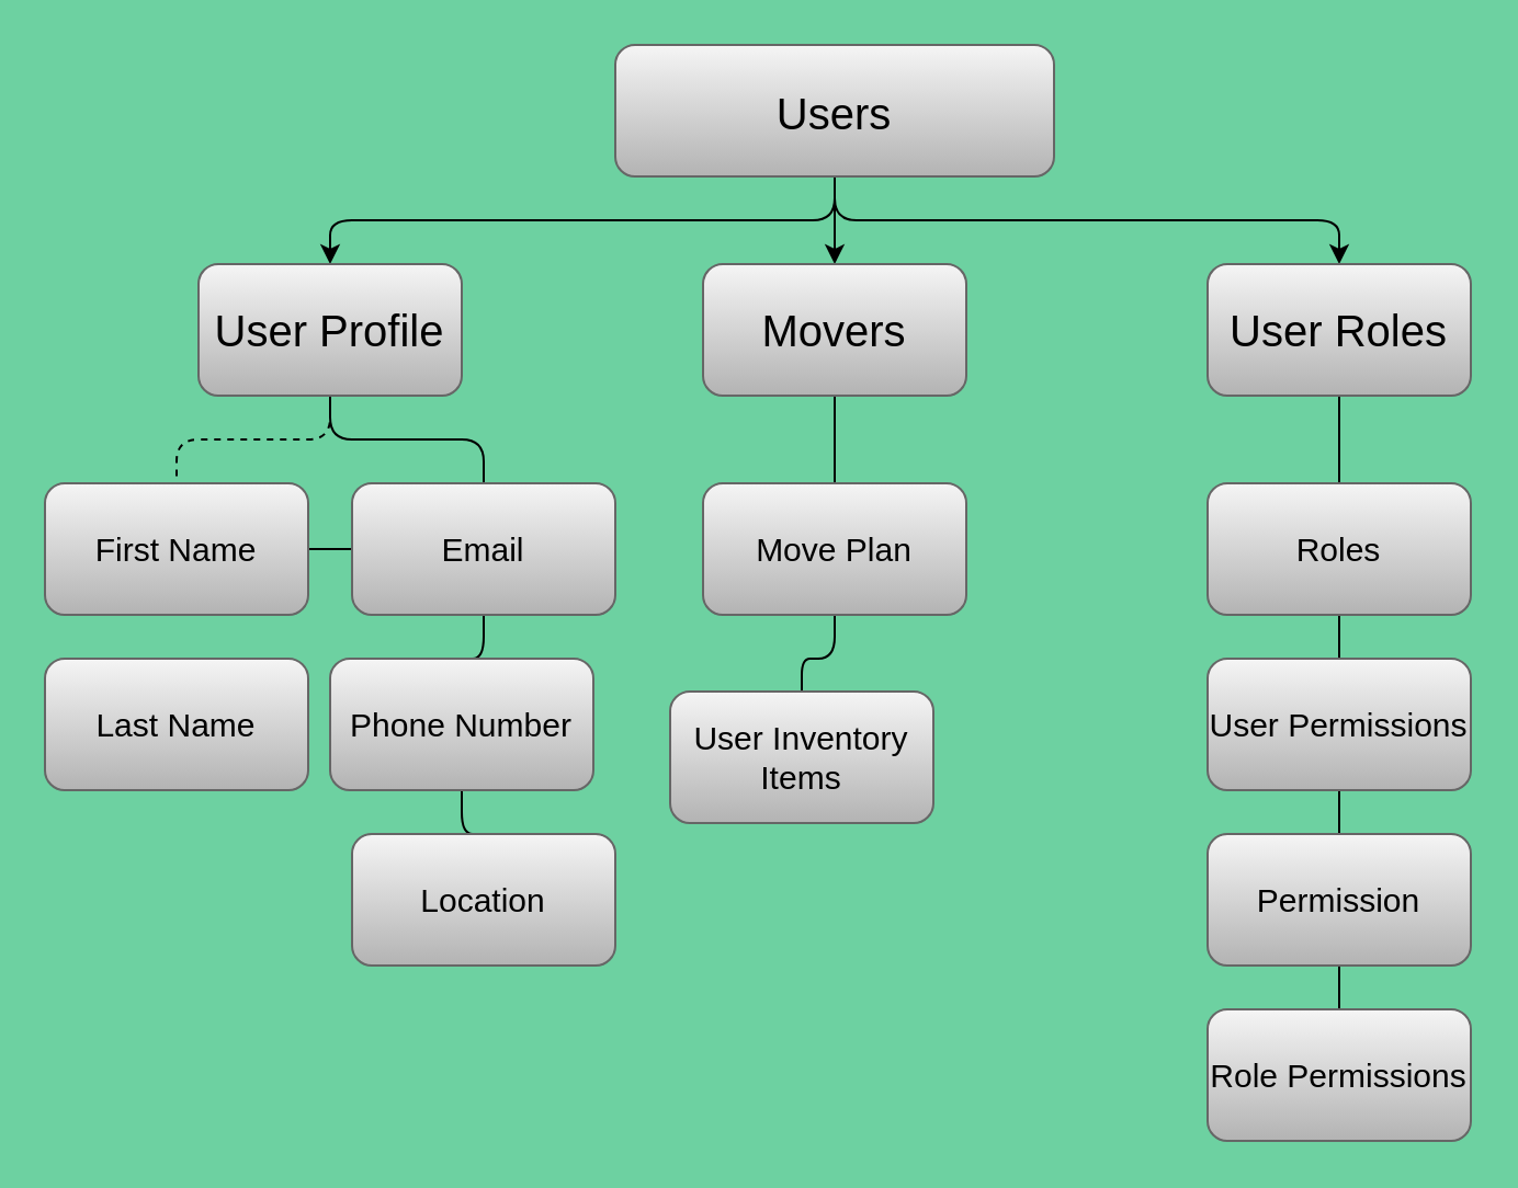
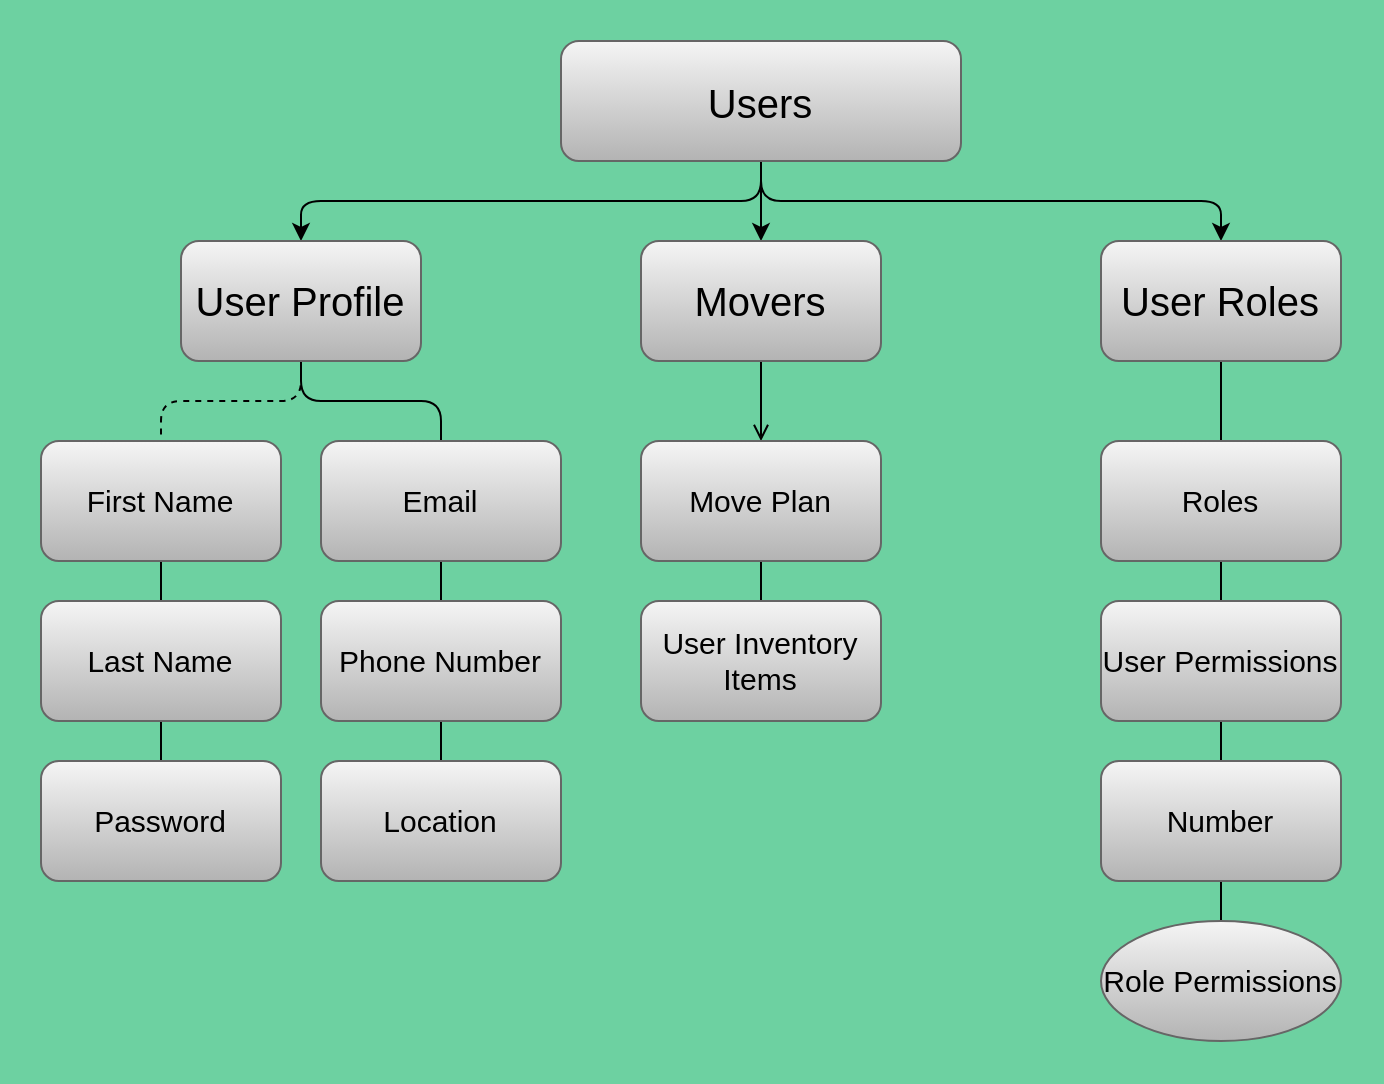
- <mxCell id="19" value="" style="edgeStyle=orthogonalEdgeStyle;orthogonalLoop=1;jettySize=auto;html=1;endFill=0;endArrow=none;" parent="1" source="20" target="22" edge="1"><mxGeometry relative="1" as="geometry" /></mxCell>
+ <mxCell id="19" value="" style="edgeStyle=orthogonalEdgeStyle;orthogonalLoop=1;jettySize=auto;html=1;endFill=0;endArrow=open;" parent="1" source="20" target="22" edge="1"><mxGeometry relative="1" as="geometry" /></mxCell>
- <mxCell id="9" value="" style="edgeStyle=orthogonalEdgeStyle;orthogonalLoop=1;jettySize=auto;html=1;endFill=0;endArrow=none;" parent="1" source="10" target="28" edge="1"><mxGeometry relative="1" as="geometry" /></mxCell>
+ <mxCell id="9" value="" style="edgeStyle=orthogonalEdgeStyle;orthogonalLoop=1;jettySize=auto;html=1;endFill=0;endArrow=none;" parent="1" source="10" target="12" edge="1"><mxGeometry relative="1" as="geometry" /></mxCell>
- <mxCell id="30" value="Phone Number" style="whiteSpace=wrap;html=1;fontSize=15;fillColor=#f5f5f5;rounded=1;strokeColor=#666666;gradientColor=#b3b3b3;" parent="1" vertex="1"><mxGeometry x="150" y="300" width="120" height="60" as="geometry" /></mxCell>
+ <mxCell id="30" value="Phone Number" style="whiteSpace=wrap;html=1;fontSize=15;fillColor=#f5f5f5;rounded=1;strokeColor=#666666;gradientColor=#b3b3b3;" parent="1" vertex="1"><mxGeometry x="160" y="300" width="120" height="60" as="geometry" /></mxCell>
- <mxCell id="26" value="User Inventory&lt;br&gt;Items" style="whiteSpace=wrap;html=1;fontSize=15;fillColor=#f5f5f5;rounded=1;strokeColor=#666666;gradientColor=#b3b3b3;" parent="1" vertex="1"><mxGeometry x="305" y="315" width="120" height="60" as="geometry" /></mxCell>
+ <mxCell id="26" value="User Inventory&lt;br&gt;Items" style="whiteSpace=wrap;html=1;fontSize=15;fillColor=#f5f5f5;rounded=1;strokeColor=#666666;gradientColor=#b3b3b3;" parent="1" vertex="1"><mxGeometry x="320" y="300" width="120" height="60" as="geometry" /></mxCell>
+ <mxCell id="11" value="" style="edgeStyle=orthogonalEdgeStyle;orthogonalLoop=1;jettySize=auto;html=1;endFill=0;endArrow=none;" parent="1" source="12" target="31" edge="1"><mxGeometry relative="1" as="geometry" /></mxCell>
+ <mxCell id="31" value="Password" style="whiteSpace=wrap;html=1;fontSize=15;fillColor=#f5f5f5;rounded=1;strokeColor=#666666;gradientColor=#b3b3b3;" parent="1" vertex="1"><mxGeometry x="20" y="380" width="120" height="60" as="geometry" /></mxCell>
- <mxCell id="24" value="Permission" style="whiteSpace=wrap;html=1;fontSize=15;fillColor=#f5f5f5;rounded=1;strokeColor=#666666;gradientColor=#b3b3b3;" parent="1" vertex="1"><mxGeometry x="550" y="380" width="120" height="60" as="geometry" /></mxCell>
+ <mxCell id="24" value="Number" style="whiteSpace=wrap;html=1;fontSize=15;fillColor=#f5f5f5;rounded=1;strokeColor=#666666;gradientColor=#b3b3b3;" parent="1" vertex="1"><mxGeometry x="550" y="380" width="120" height="60" as="geometry" /></mxCell>
- <mxCell id="25" value="Role Permissions" style="whiteSpace=wrap;html=1;fontSize=15;fillColor=#f5f5f5;rounded=1;strokeColor=#666666;gradientColor=#b3b3b3;" parent="1" vertex="1"><mxGeometry x="550" y="460" width="120" height="60" as="geometry" /></mxCell>
+ <mxCell id="25" value="Role Permissions" style="ellipse;whiteSpace=wrap;html=1;fontSize=15;fillColor=#f5f5f5;strokeColor=#666666;gradientColor=#b3b3b3;" parent="1" vertex="1"><mxGeometry x="550" y="460" width="120" height="60" as="geometry" /></mxCell>
